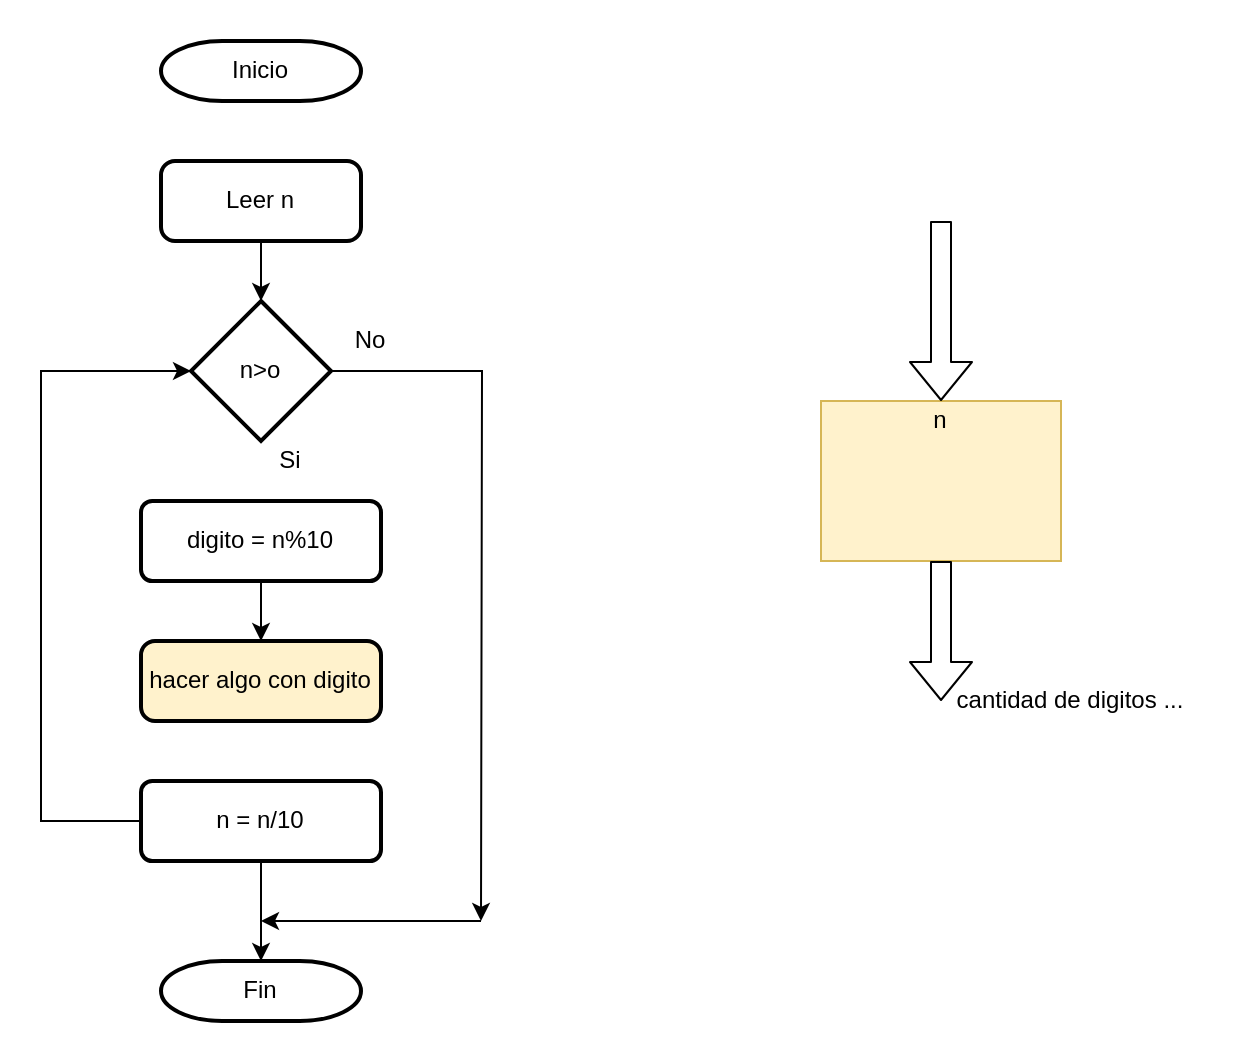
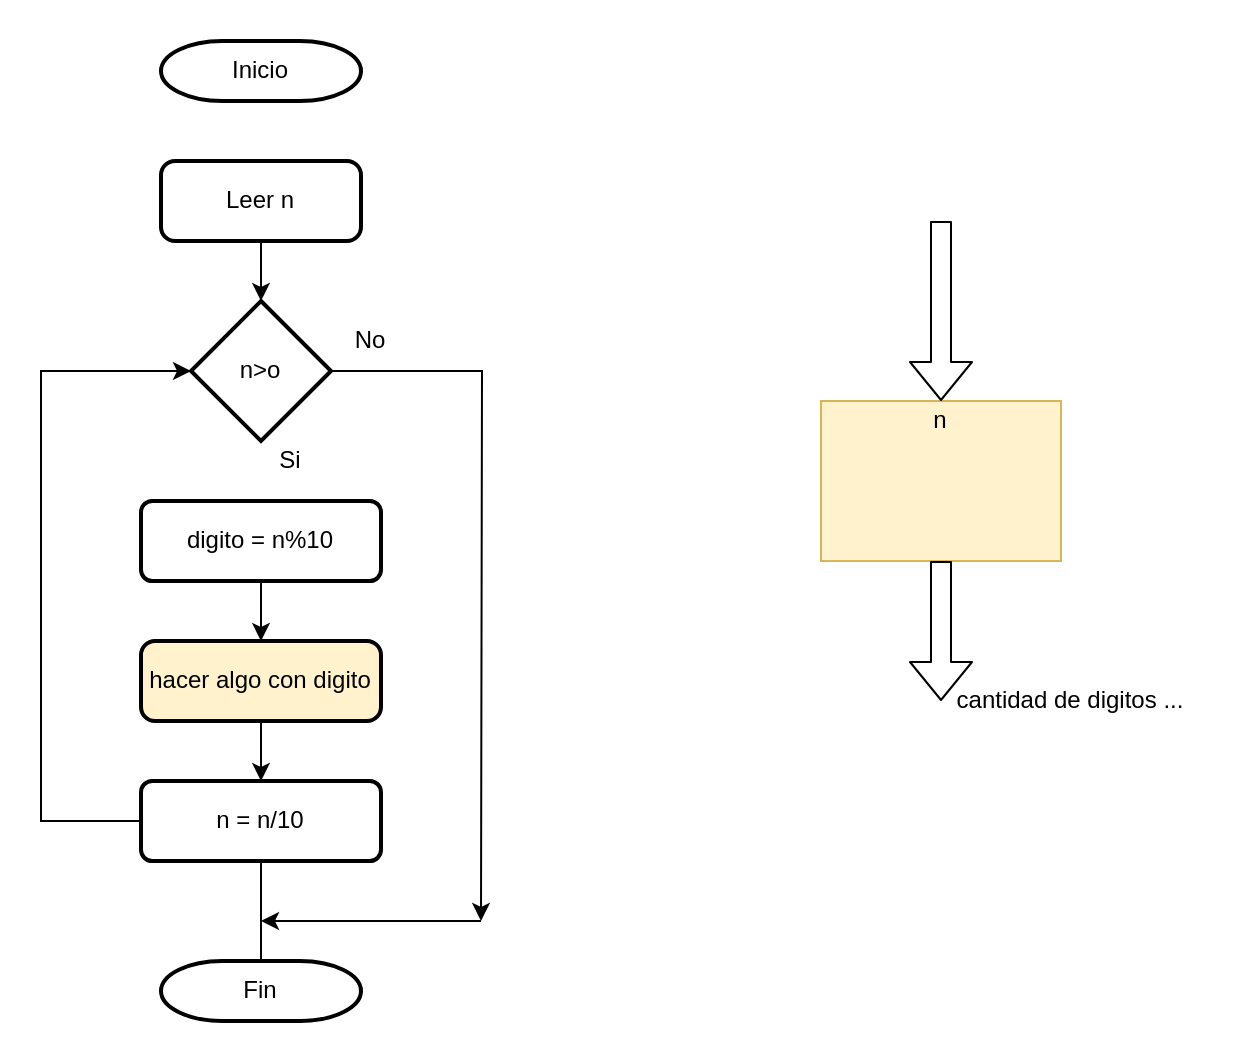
+ <mxCell id="12" value="" style="edgeStyle=orthogonalEdgeStyle;rounded=0;orthogonalLoop=1;jettySize=auto;html=1;" edge="1" parent="1" source="13" target="9"><mxGeometry relative="1" as="geometry" /></mxCell>
- <mxCell id="8" value="" style="edgeStyle=orthogonalEdgeStyle;rounded=0;orthogonalLoop=1;jettySize=auto;html=1;" edge="1" parent="1" source="9" target="15"><mxGeometry relative="1" as="geometry" /></mxCell>
+ <mxCell id="8" value="" style="edgeStyle=orthogonalEdgeStyle;rounded=0;orthogonalLoop=1;jettySize=auto;html=1;endArrow=none;" edge="1" parent="1" source="9" target="15"><mxGeometry relative="1" as="geometry" /></mxCell>
